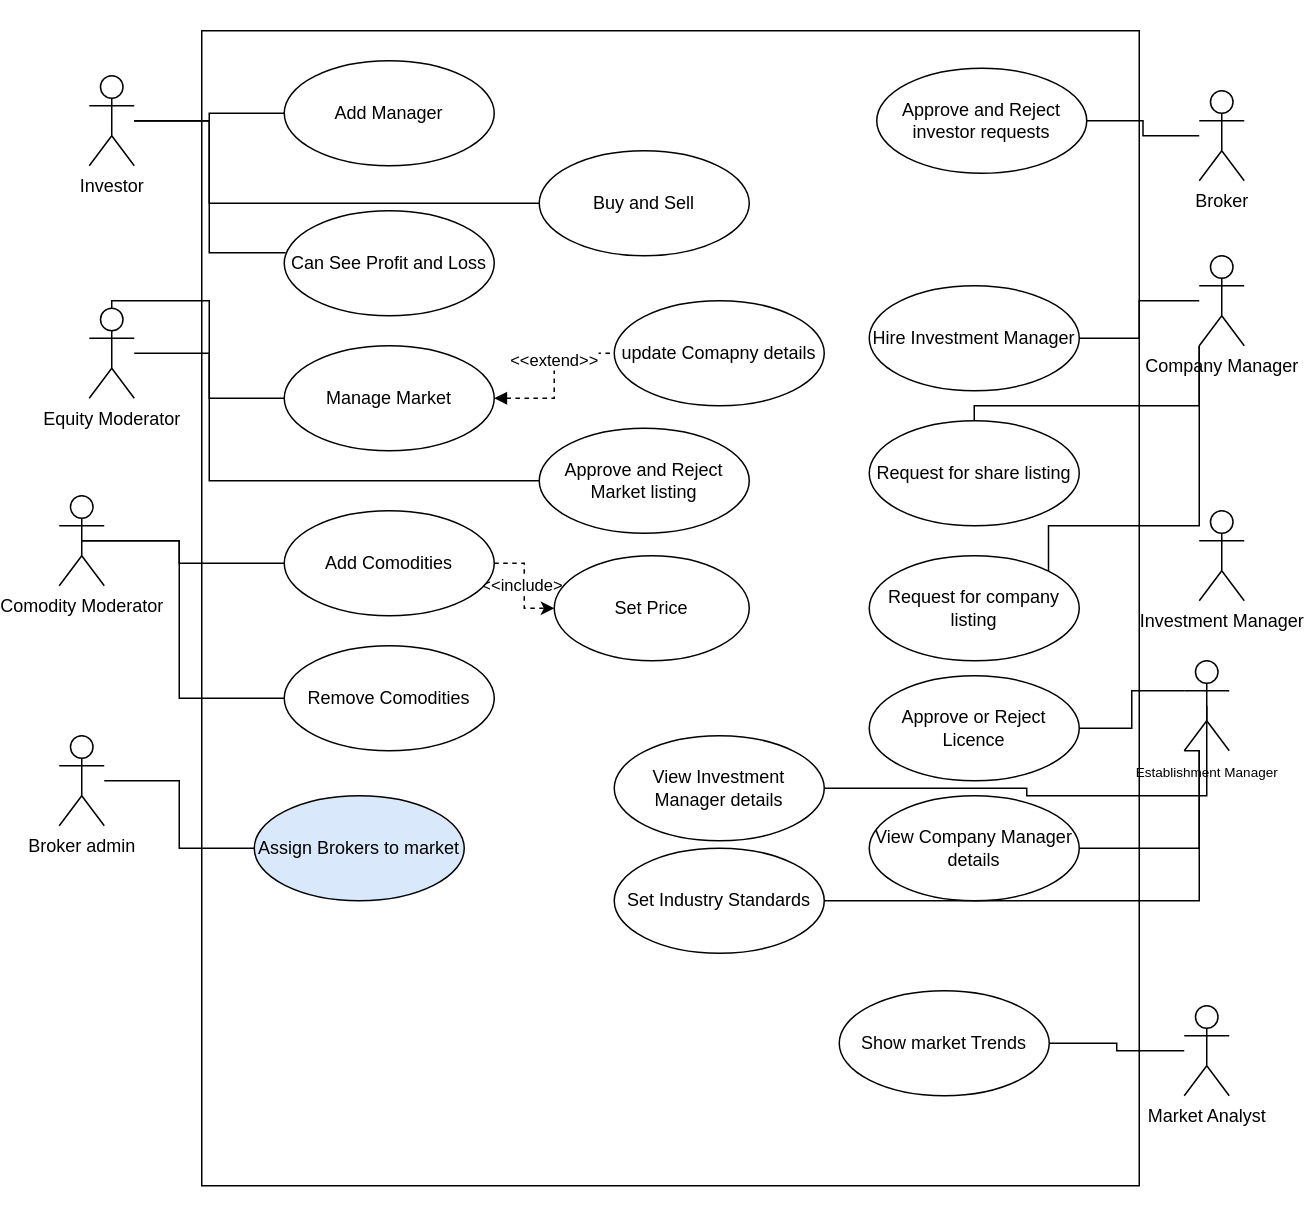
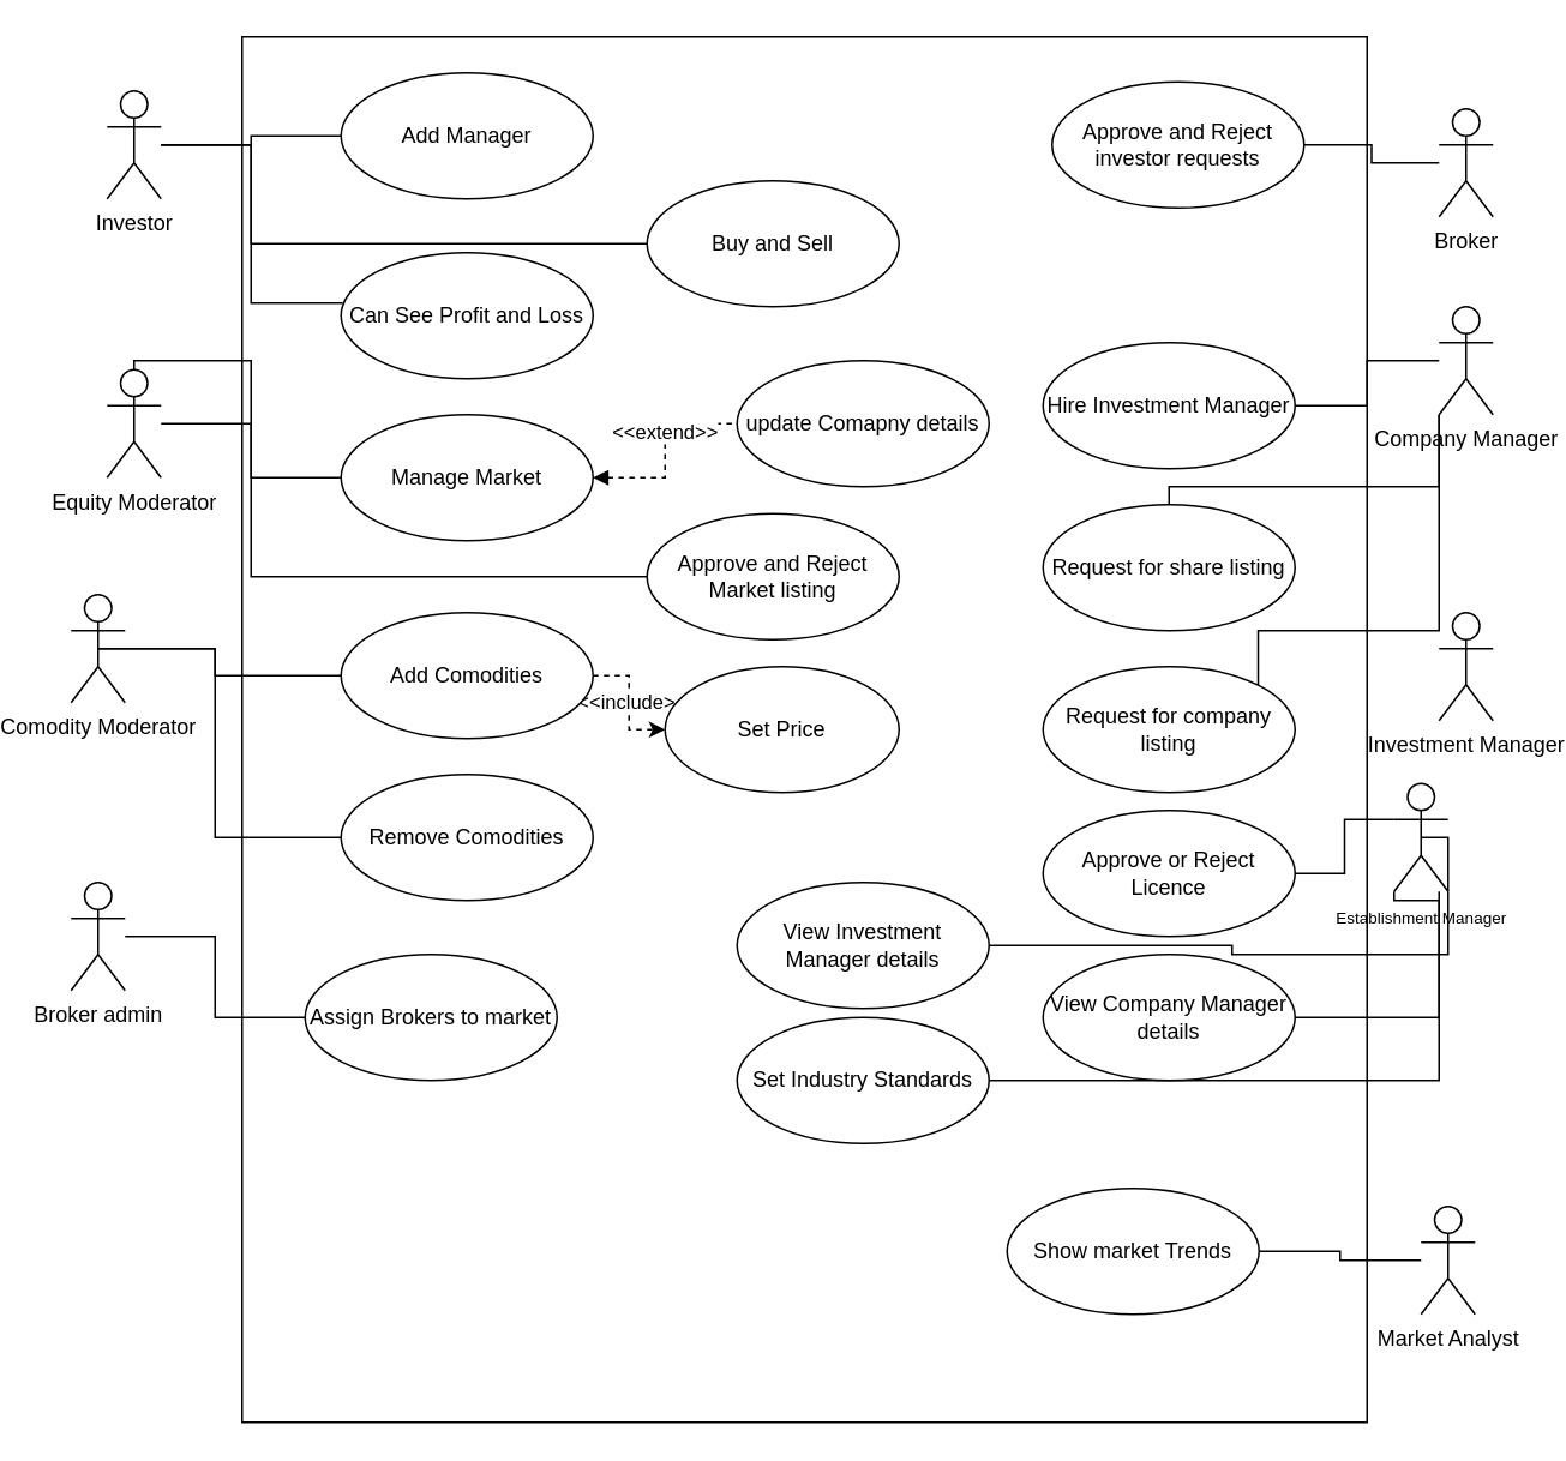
- <mxCell id="26" value="&lt;font style=&quot;font-size: 9px;&quot;&gt;Establishment Manager&lt;/font&gt;" style="shape=umlActor;verticalLabelPosition=bottom;verticalAlign=top;html=1;outlineConnect=0;" vertex="1" parent="1"><mxGeometry x="770" y="440" width="30" height="60" as="geometry" /></mxCell>
+ <mxCell id="26" value="&lt;font style=&quot;font-size: 9px;&quot;&gt;Establishment Manager&lt;/font&gt;" style="shape=umlActor;verticalLabelPosition=bottom;verticalAlign=top;html=1;outlineConnect=0;" vertex="1" parent="1"><mxGeometry x="755" y="435" width="30" height="60" as="geometry" /></mxCell>
- <mxCell id="39" value="Assign Brokers to market" style="ellipse;whiteSpace=wrap;html=1;fillColor=#dae8fc;" vertex="1" parent="1"><mxGeometry x="150" y="530" width="140" height="70" as="geometry" /></mxCell>
+ <mxCell id="39" value="Assign Brokers to market" style="ellipse;whiteSpace=wrap;html=1;" vertex="1" parent="1"><mxGeometry x="150" y="530" width="140" height="70" as="geometry" /></mxCell>
